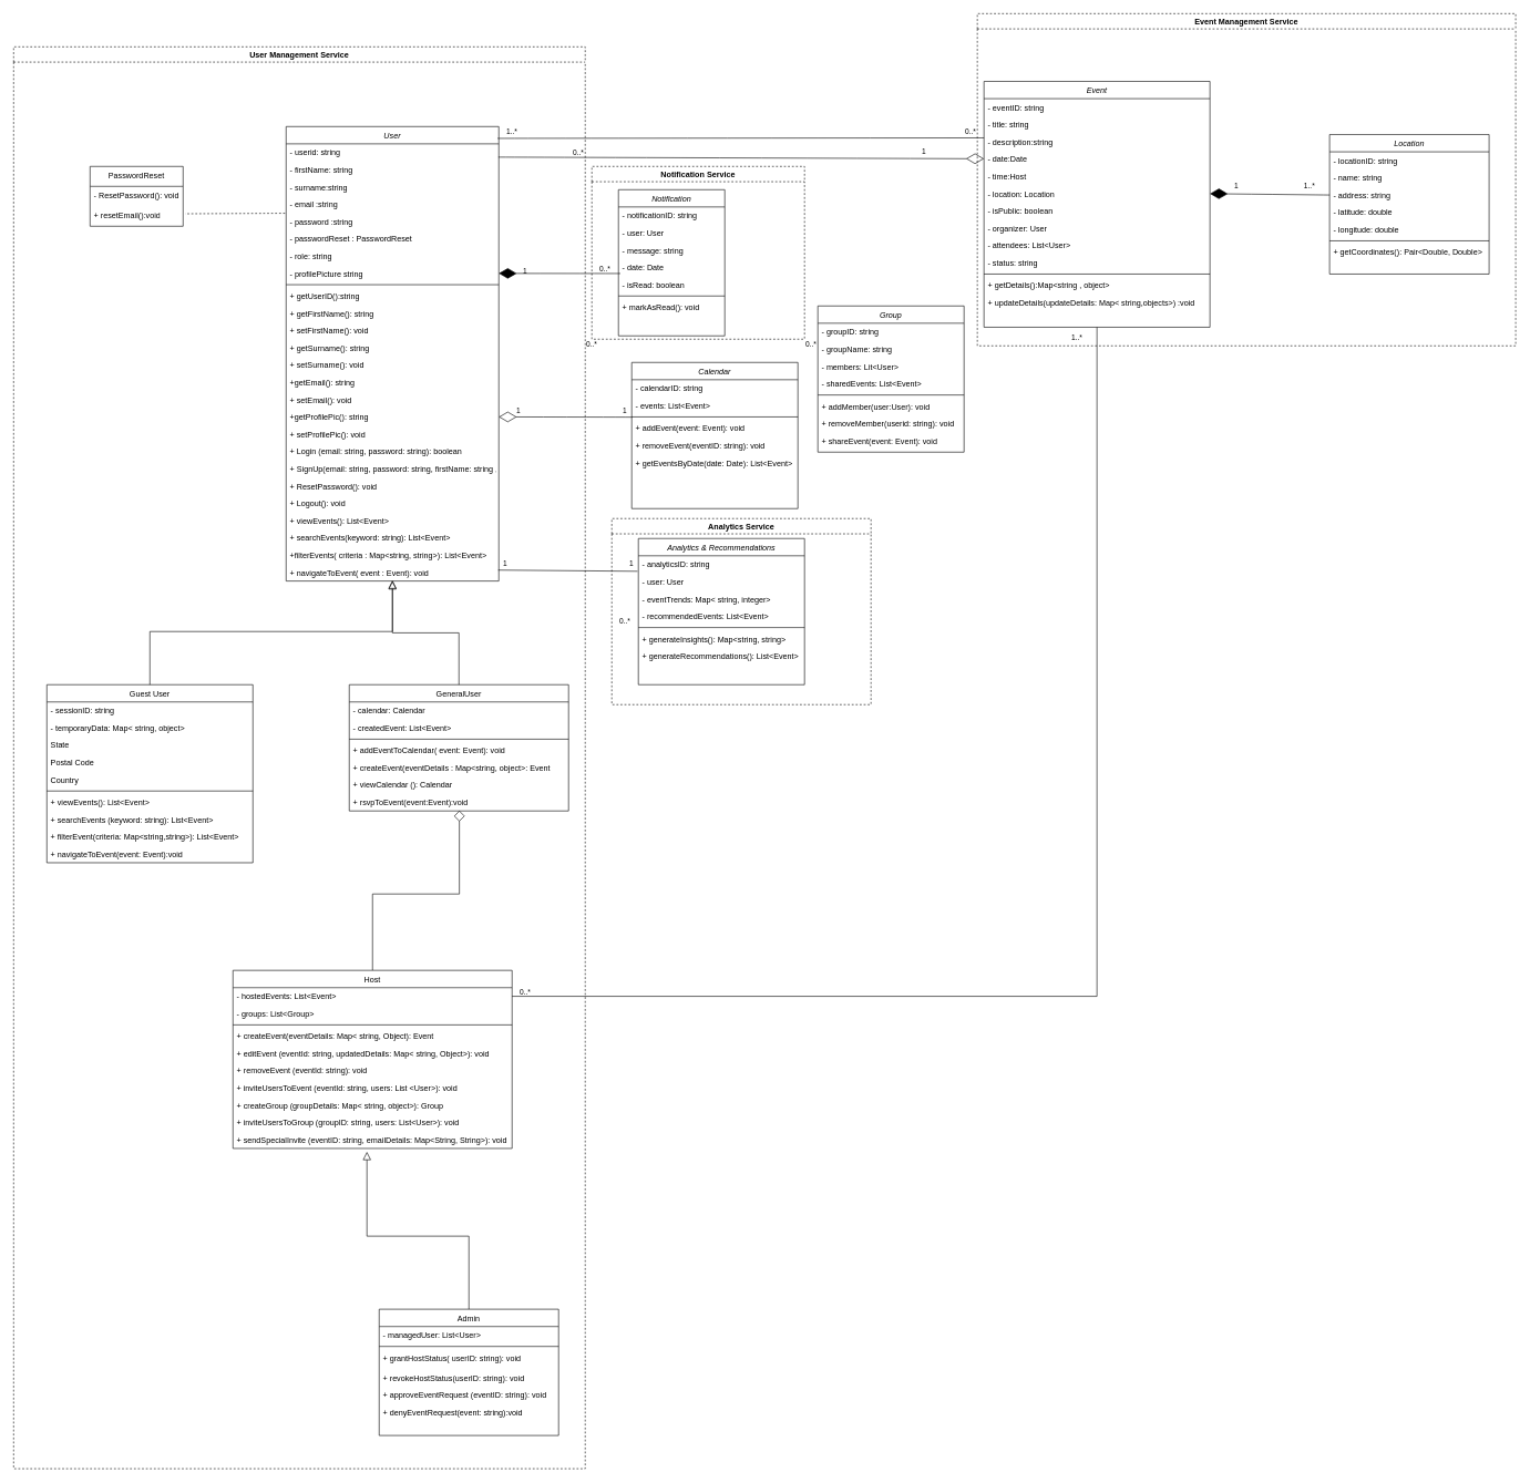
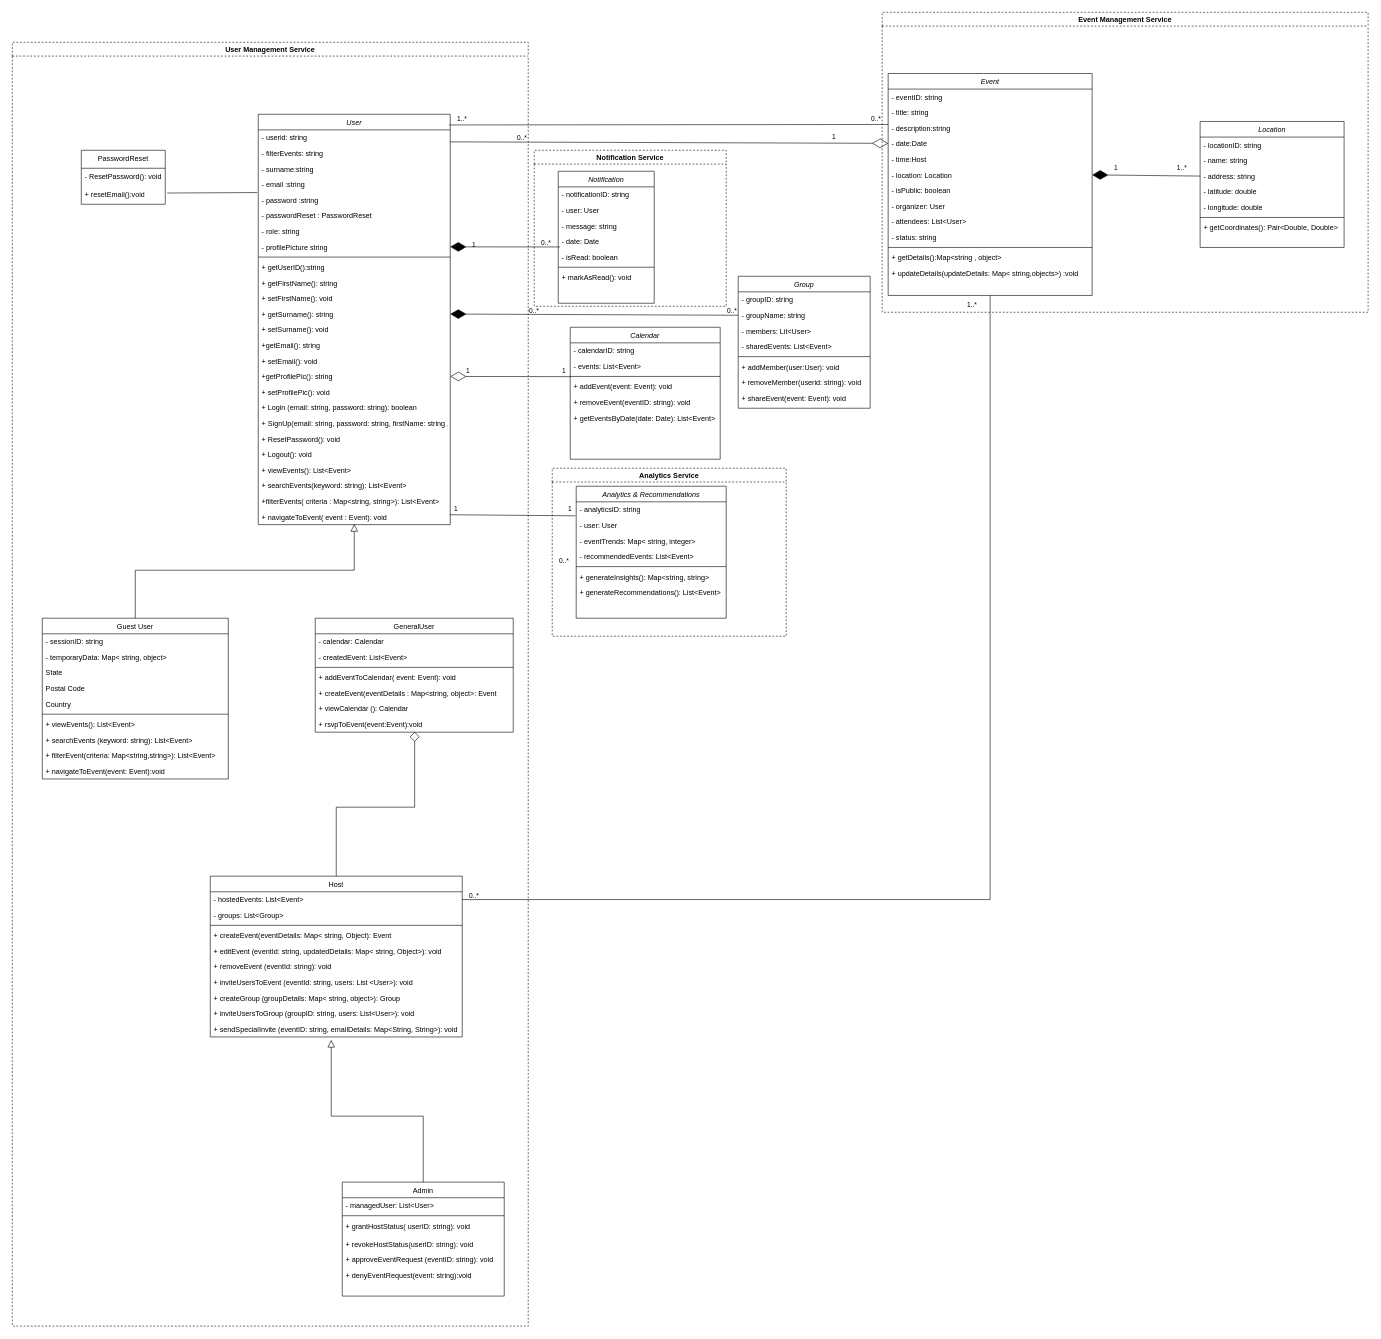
- <mxCell id="5" value="- firstName: string " style="text;align=left;verticalAlign=top;spacingLeft=4;spacingRight=4;overflow=hidden;rotatable=0;points=[[0,0.5],[1,0.5]];portConstraint=eastwest;rounded=0;shadow=0;html=0;" parent="3" vertex="1"><mxGeometry y="52" width="320" height="26" as="geometry" /></mxCell>
+ <mxCell id="5" value="- filterEvents: string " style="text;align=left;verticalAlign=top;spacingLeft=4;spacingRight=4;overflow=hidden;rotatable=0;points=[[0,0.5],[1,0.5]];portConstraint=eastwest;rounded=0;shadow=0;html=0;" parent="3" vertex="1"><mxGeometry y="52" width="320" height="26" as="geometry" /></mxCell>
- <mxCell id="53" value="" style="endArrow=none;dashed=1;html=1;rounded=0;exitX=-0.005;exitY=0.018;exitDx=0;exitDy=0;exitPerimeter=0;entryX=1.022;entryY=0.375;entryDx=0;entryDy=0;entryPerimeter=0;" parent="1" source="8" edge="1" target="52"><mxGeometry width="50" height="50" relative="1" as="geometry"><mxPoint x="750" y="370" as="sourcePoint" /><mxPoint x="631" y="320" as="targetPoint" /><Array as="points" /></mxGeometry></mxCell>
+ <mxCell id="53" value="" style="endArrow=none;dashed=0;html=1;rounded=0;exitX=-0.005;exitY=0.018;exitDx=0;exitDy=0;exitPerimeter=0;entryX=1.022;entryY=0.375;entryDx=0;entryDy=0;entryPerimeter=0;" parent="1" source="8" edge="1" target="52"><mxGeometry width="50" height="50" relative="1" as="geometry"><mxPoint x="750" y="370" as="sourcePoint" /><mxPoint x="631" y="320" as="targetPoint" /><Array as="points" /></mxGeometry></mxCell>
+ <mxCell id="123" value="" style="endArrow=diamondThin;endFill=1;endSize=24;html=1;rounded=0;fontSize=12;curved=1;entryX=1;entryY=0.5;entryDx=0;entryDy=0;exitX=0;exitY=0.5;exitDx=0;exitDy=0;" parent="1" target="16" edge="1" source="101"><mxGeometry width="160" relative="1" as="geometry"><mxPoint x="1229" y="540" as="sourcePoint" /><mxPoint x="850" y="530" as="targetPoint" /></mxGeometry></mxCell>
- <mxCell id="38" value="" style="endArrow=block;endSize=10;endFill=0;shadow=0;strokeWidth=1;rounded=0;curved=0;edgeStyle=elbowEdgeStyle;elbow=vertical;" parent="1" source="30" target="3" edge="1"><mxGeometry width="160" relative="1" as="geometry"><mxPoint x="670" y="273" as="sourcePoint" /><mxPoint x="670" y="273" as="targetPoint" /></mxGeometry></mxCell>
